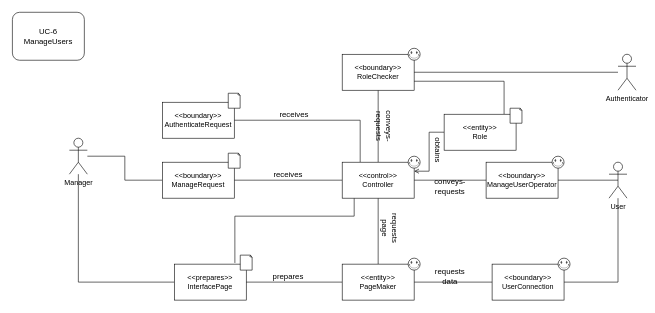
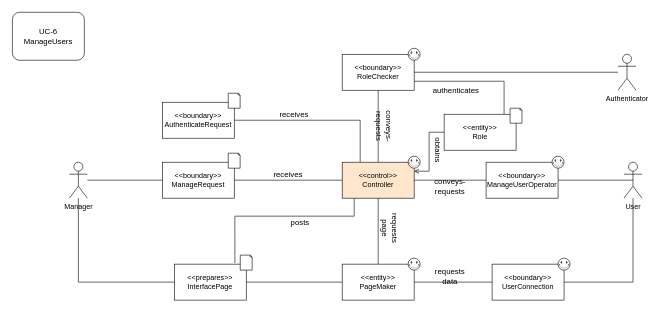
+ <mxCell id="37" value="authenticates" style="text;html=1;strokeColor=none;fillColor=none;align=center;verticalAlign=middle;whiteSpace=wrap;rounded=0;fontSize=13;" parent="1" vertex="1"><mxGeometry x="740" y="140" width="40" height="20" as="geometry" /></mxCell>
- <mxCell id="5" value="Manager" style="shape=umlActor;verticalLabelPosition=bottom;verticalAlign=top;html=1;outlineConnect=0;" parent="1" vertex="1"><mxGeometry x="115" y="230" width="30" height="60" as="geometry" /></mxCell>
+ <mxCell id="5" value="Manager" style="shape=umlActor;verticalLabelPosition=bottom;verticalAlign=top;html=1;outlineConnect=0;" parent="1" vertex="1"><mxGeometry x="115" y="270" width="30" height="60" as="geometry" /></mxCell>
- <mxCell id="19" value="&amp;lt;&amp;lt;control&amp;gt;&amp;gt;&lt;br&gt;Controller" style="rounded=0;whiteSpace=wrap;html=1;" parent="1" vertex="1"><mxGeometry y="270" width="120" height="60" as="geometry" x="570" /></mxCell>
+ <mxCell id="19" value="&amp;lt;&amp;lt;control&amp;gt;&amp;gt;&lt;br&gt;Controller" style="rounded=0;whiteSpace=wrap;html=1;fillColor=#ffe6cc;" parent="1" vertex="1"><mxGeometry y="270" width="120" height="60" as="geometry" x="570" /></mxCell>
- <mxCell id="28" value="User" style="shape=umlActor;verticalLabelPosition=bottom;verticalAlign=top;html=1;outlineConnect=0;" parent="1" vertex="1"><mxGeometry x="1015" y="270" width="30" height="60" as="geometry" /></mxCell>
+ <mxCell id="28" value="User" style="shape=umlActor;verticalLabelPosition=bottom;verticalAlign=top;html=1;outlineConnect=0;" parent="1" vertex="1"><mxGeometry x="1040" y="270" width="30" height="60" as="geometry" /></mxCell>
+ <mxCell id="31" value="posts" style="text;html=1;strokeColor=none;fillColor=none;align=center;verticalAlign=middle;whiteSpace=wrap;rounded=0;fontSize=13;" parent="1" vertex="1"><mxGeometry x="480" y="360" width="40" height="20" as="geometry" /></mxCell>
- <mxCell id="32" value="prepares" style="text;html=1;strokeColor=none;fillColor=none;align=center;verticalAlign=middle;whiteSpace=wrap;rounded=0;fontSize=13;" parent="1" vertex="1"><mxGeometry x="460" y="450" width="40" height="20" as="geometry" /></mxCell>
